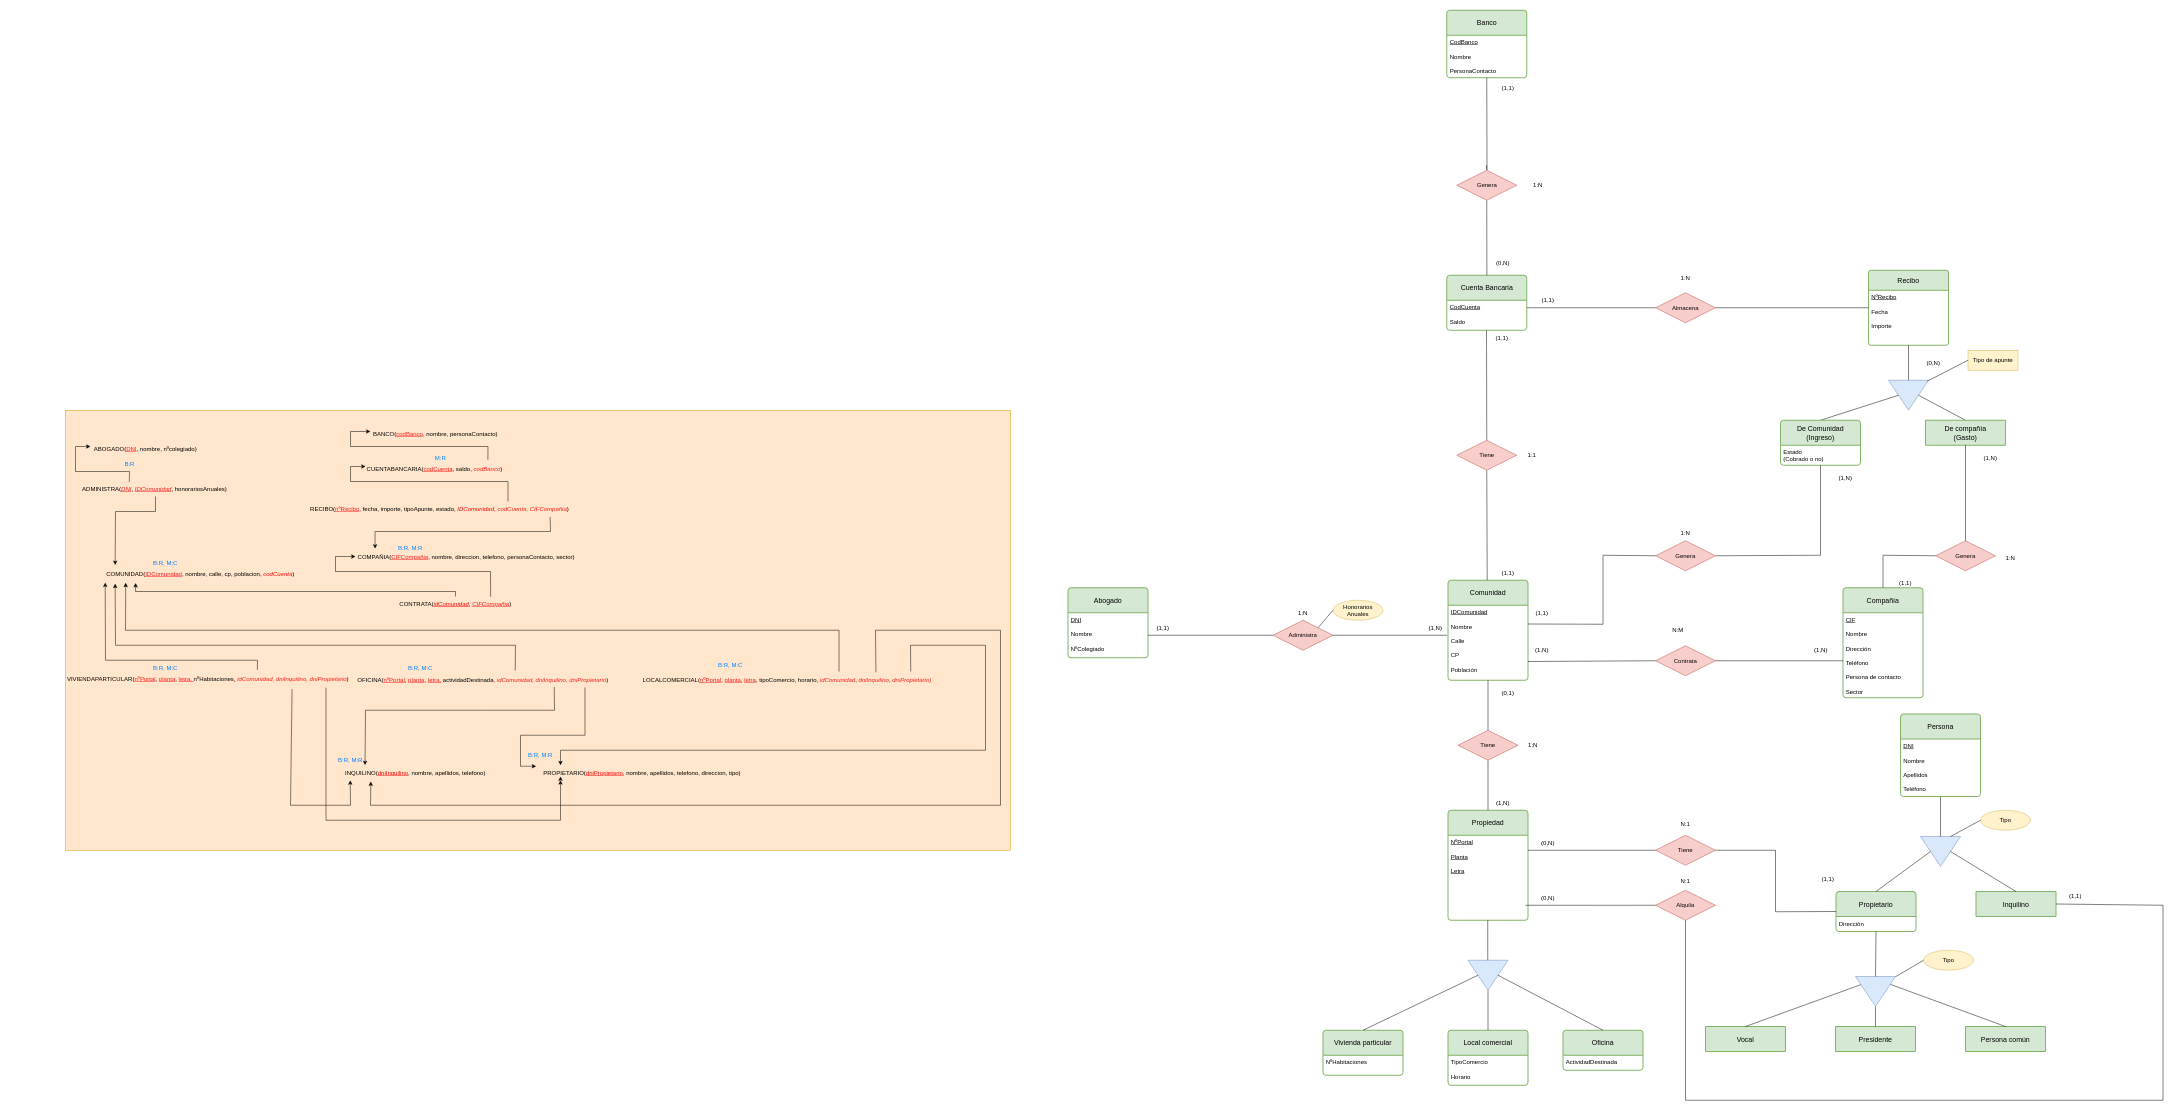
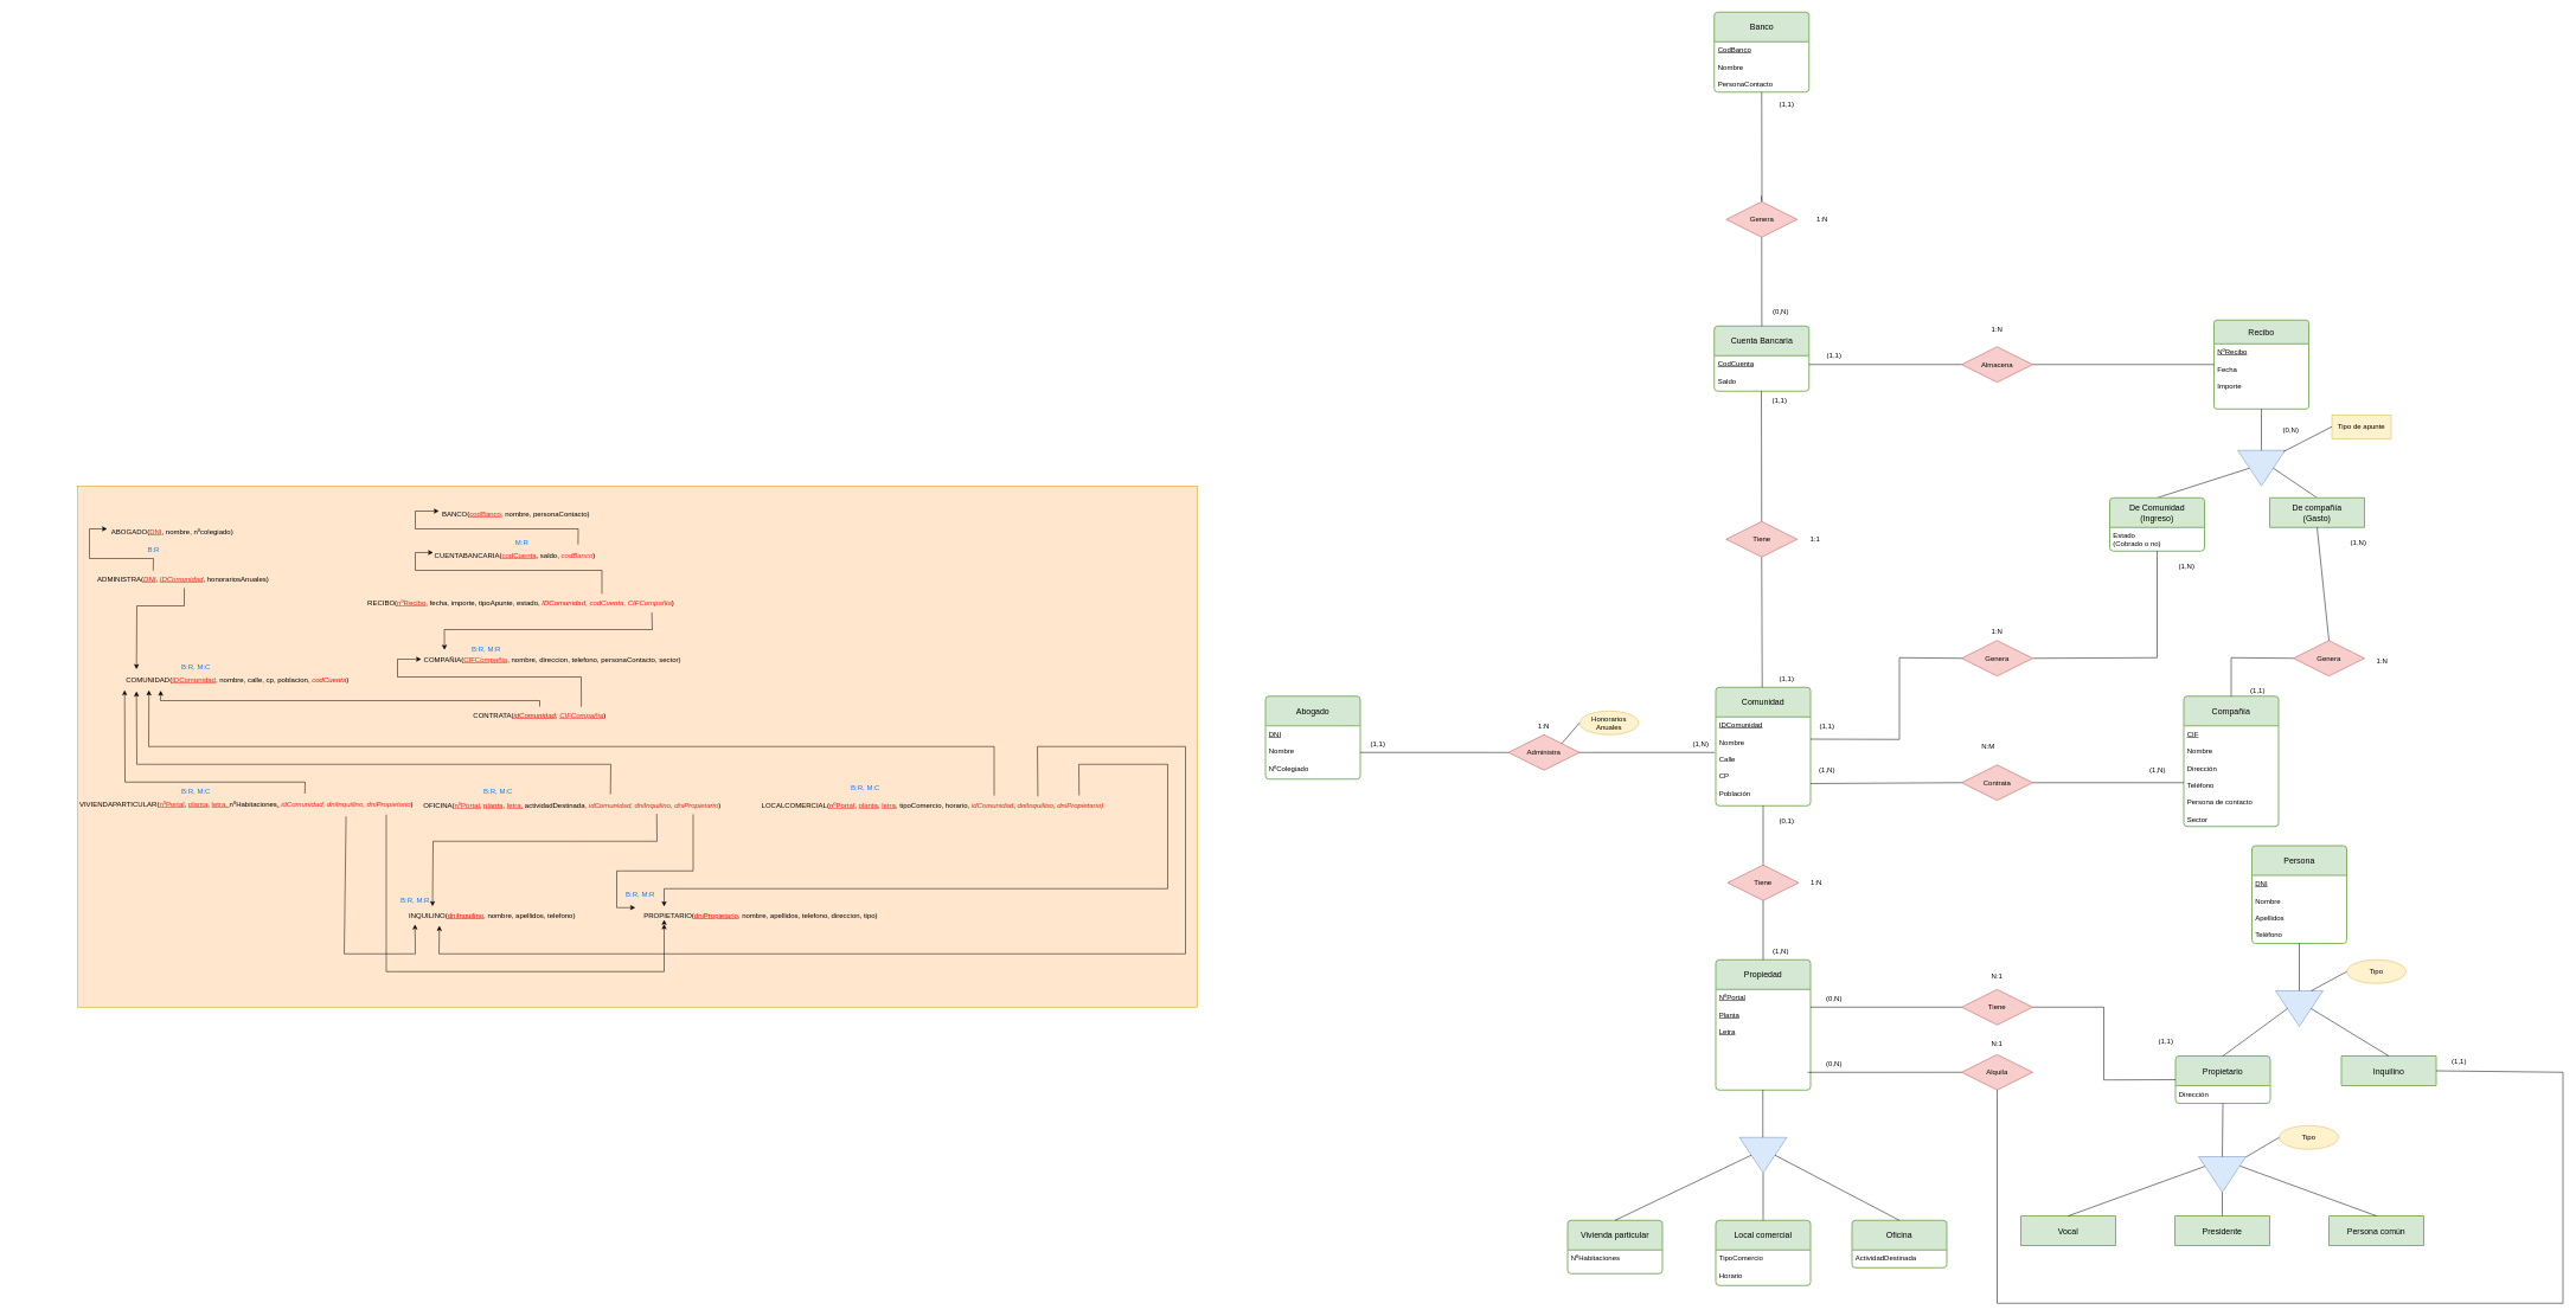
- <mxCell id="82" value="De compañía&lt;br&gt;(Gasto)" style="swimlane;childLayout=stackLayout;horizontal=1;startSize=50;horizontalStack=0;rounded=1;fontSize=14;fontStyle=0;strokeWidth=2;resizeParent=0;resizeLast=1;shadow=0;dashed=0;align=center;arcSize=4;whiteSpace=wrap;html=1;fillColor=#d5e8d4;strokeColor=#82b366;" parent="1" vertex="1"><mxGeometry x="3850" y="840" width="160" height="50" as="geometry" /></mxCell>
+ <mxCell id="82" value="De compañía&lt;br&gt;(Gasto)" style="swimlane;childLayout=stackLayout;horizontal=1;startSize=50;horizontalStack=0;rounded=1;fontSize=14;fontStyle=0;strokeWidth=2;resizeParent=0;resizeLast=1;shadow=0;dashed=0;align=center;arcSize=4;whiteSpace=wrap;html=1;fillColor=#d5e8d4;strokeColor=#82b366;" parent="1" vertex="1"><mxGeometry x="3830" y="840" width="160" height="50" as="geometry" /></mxCell>
